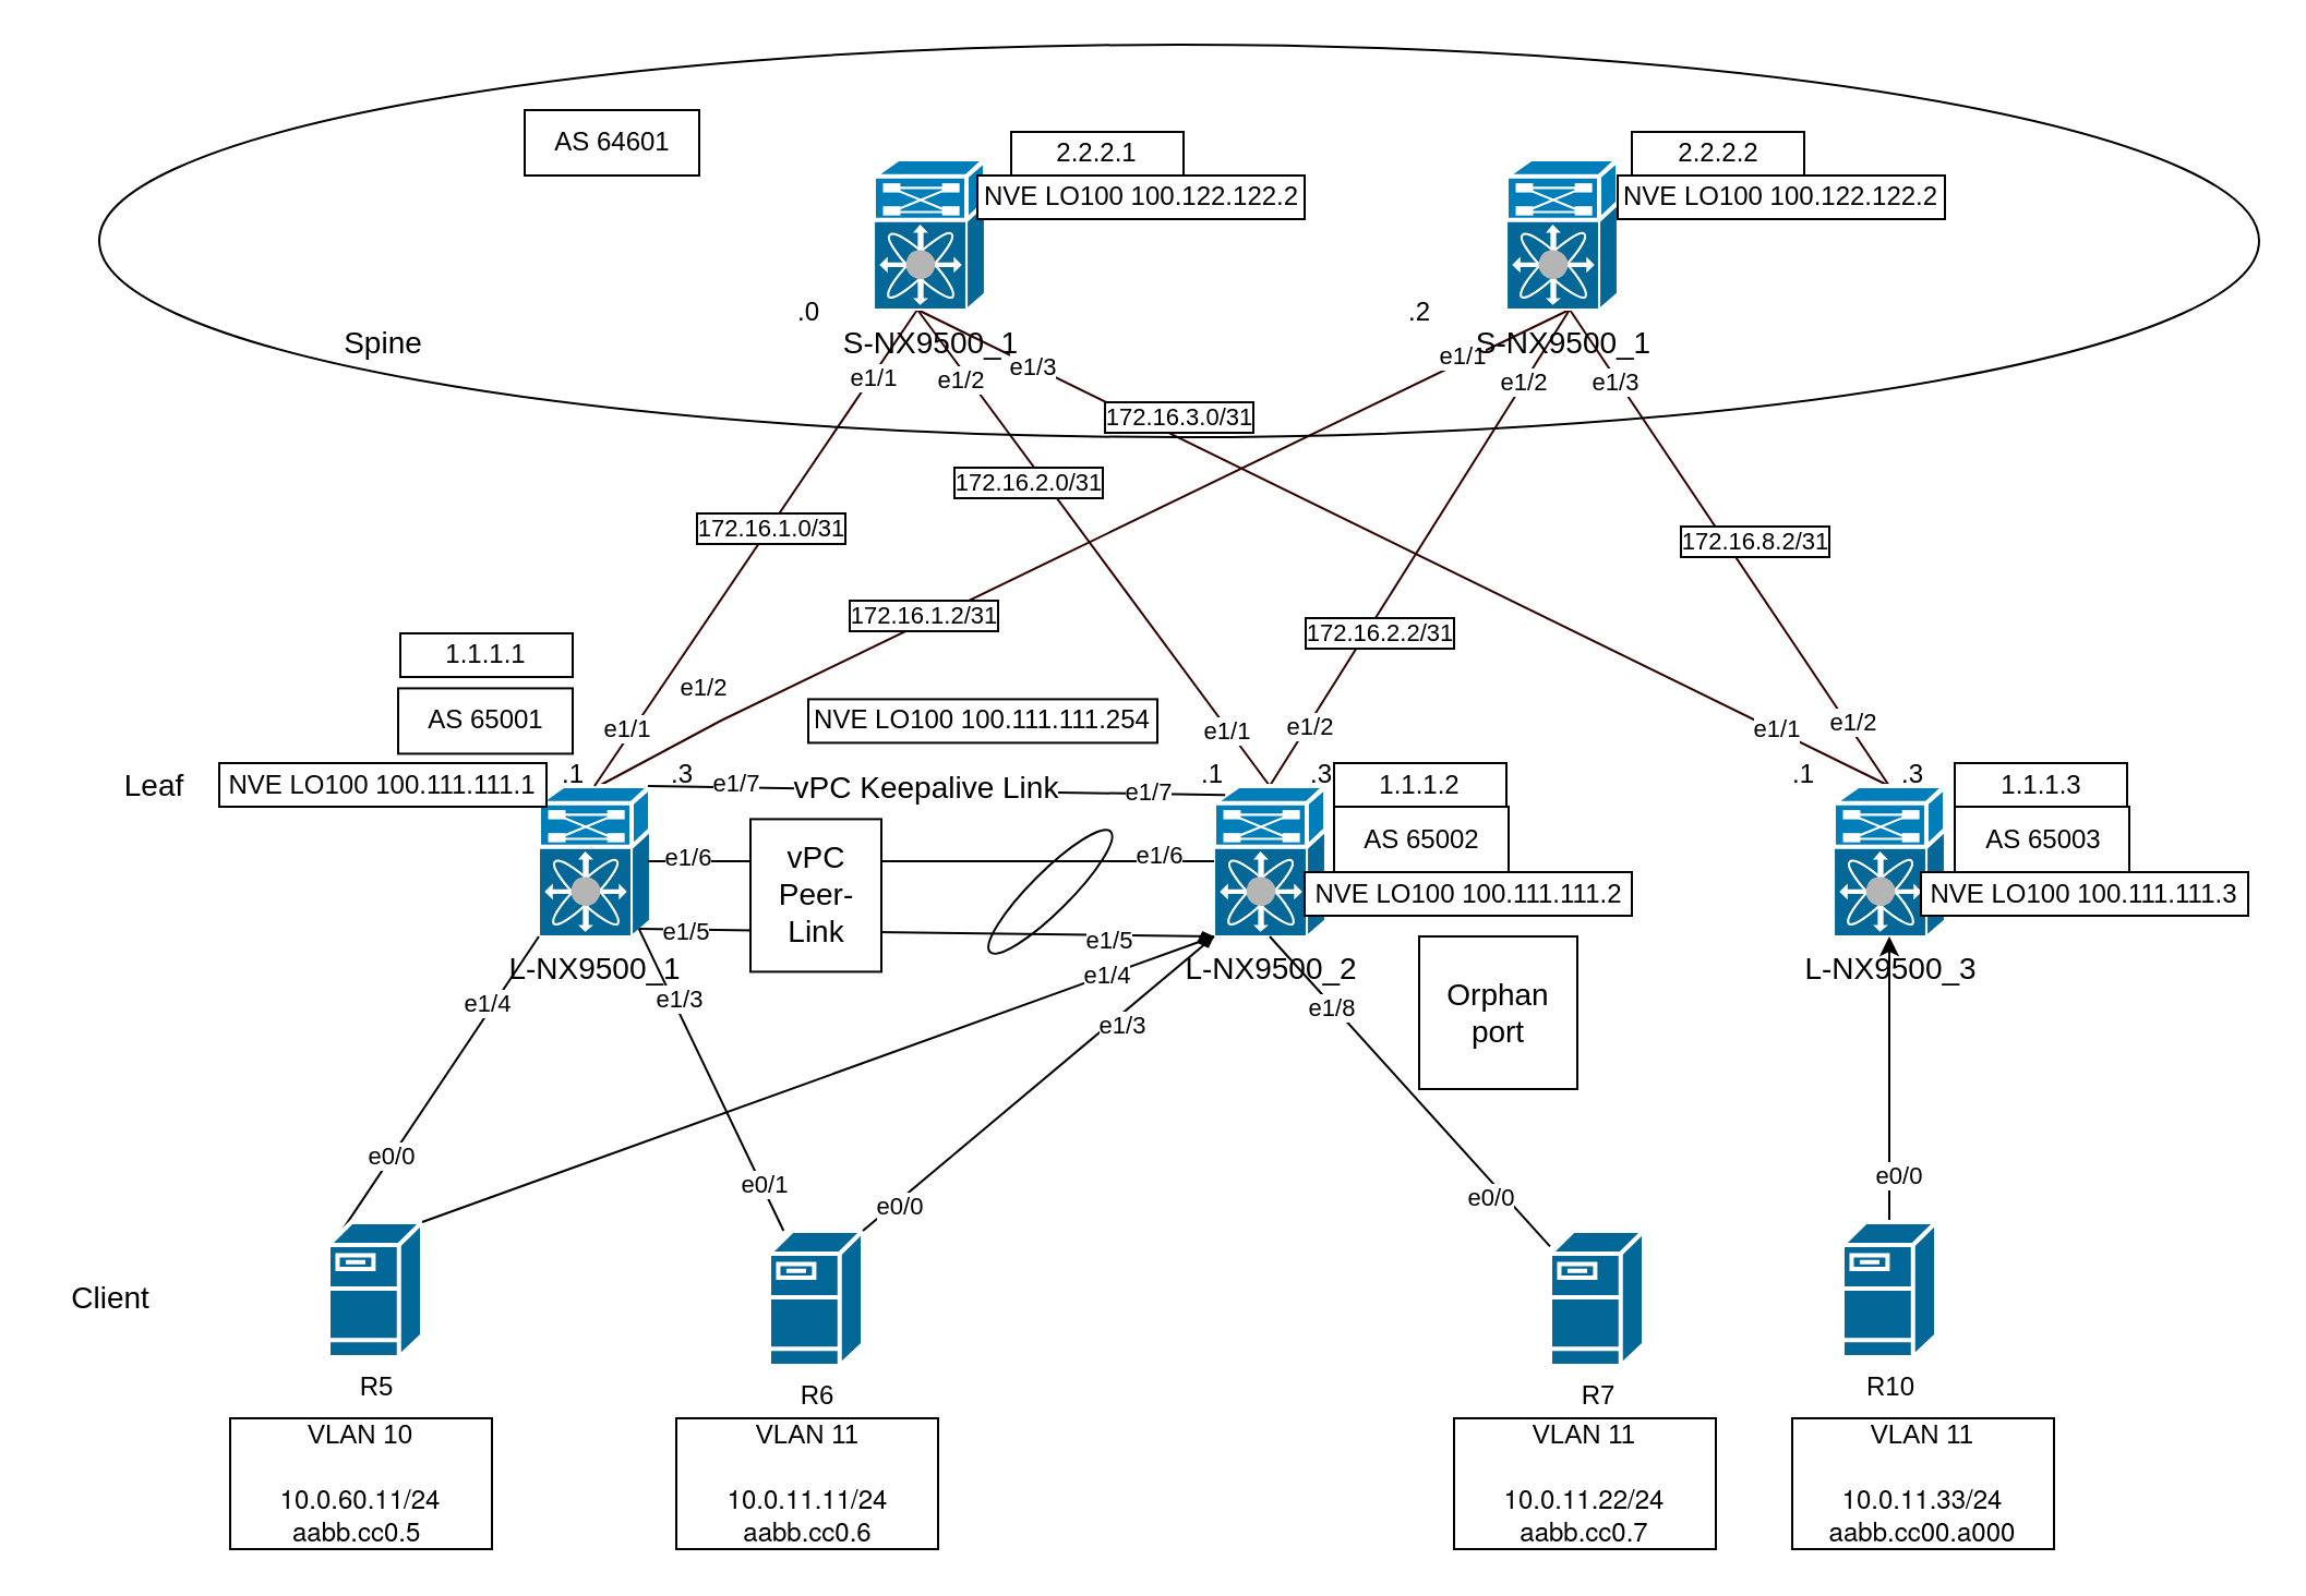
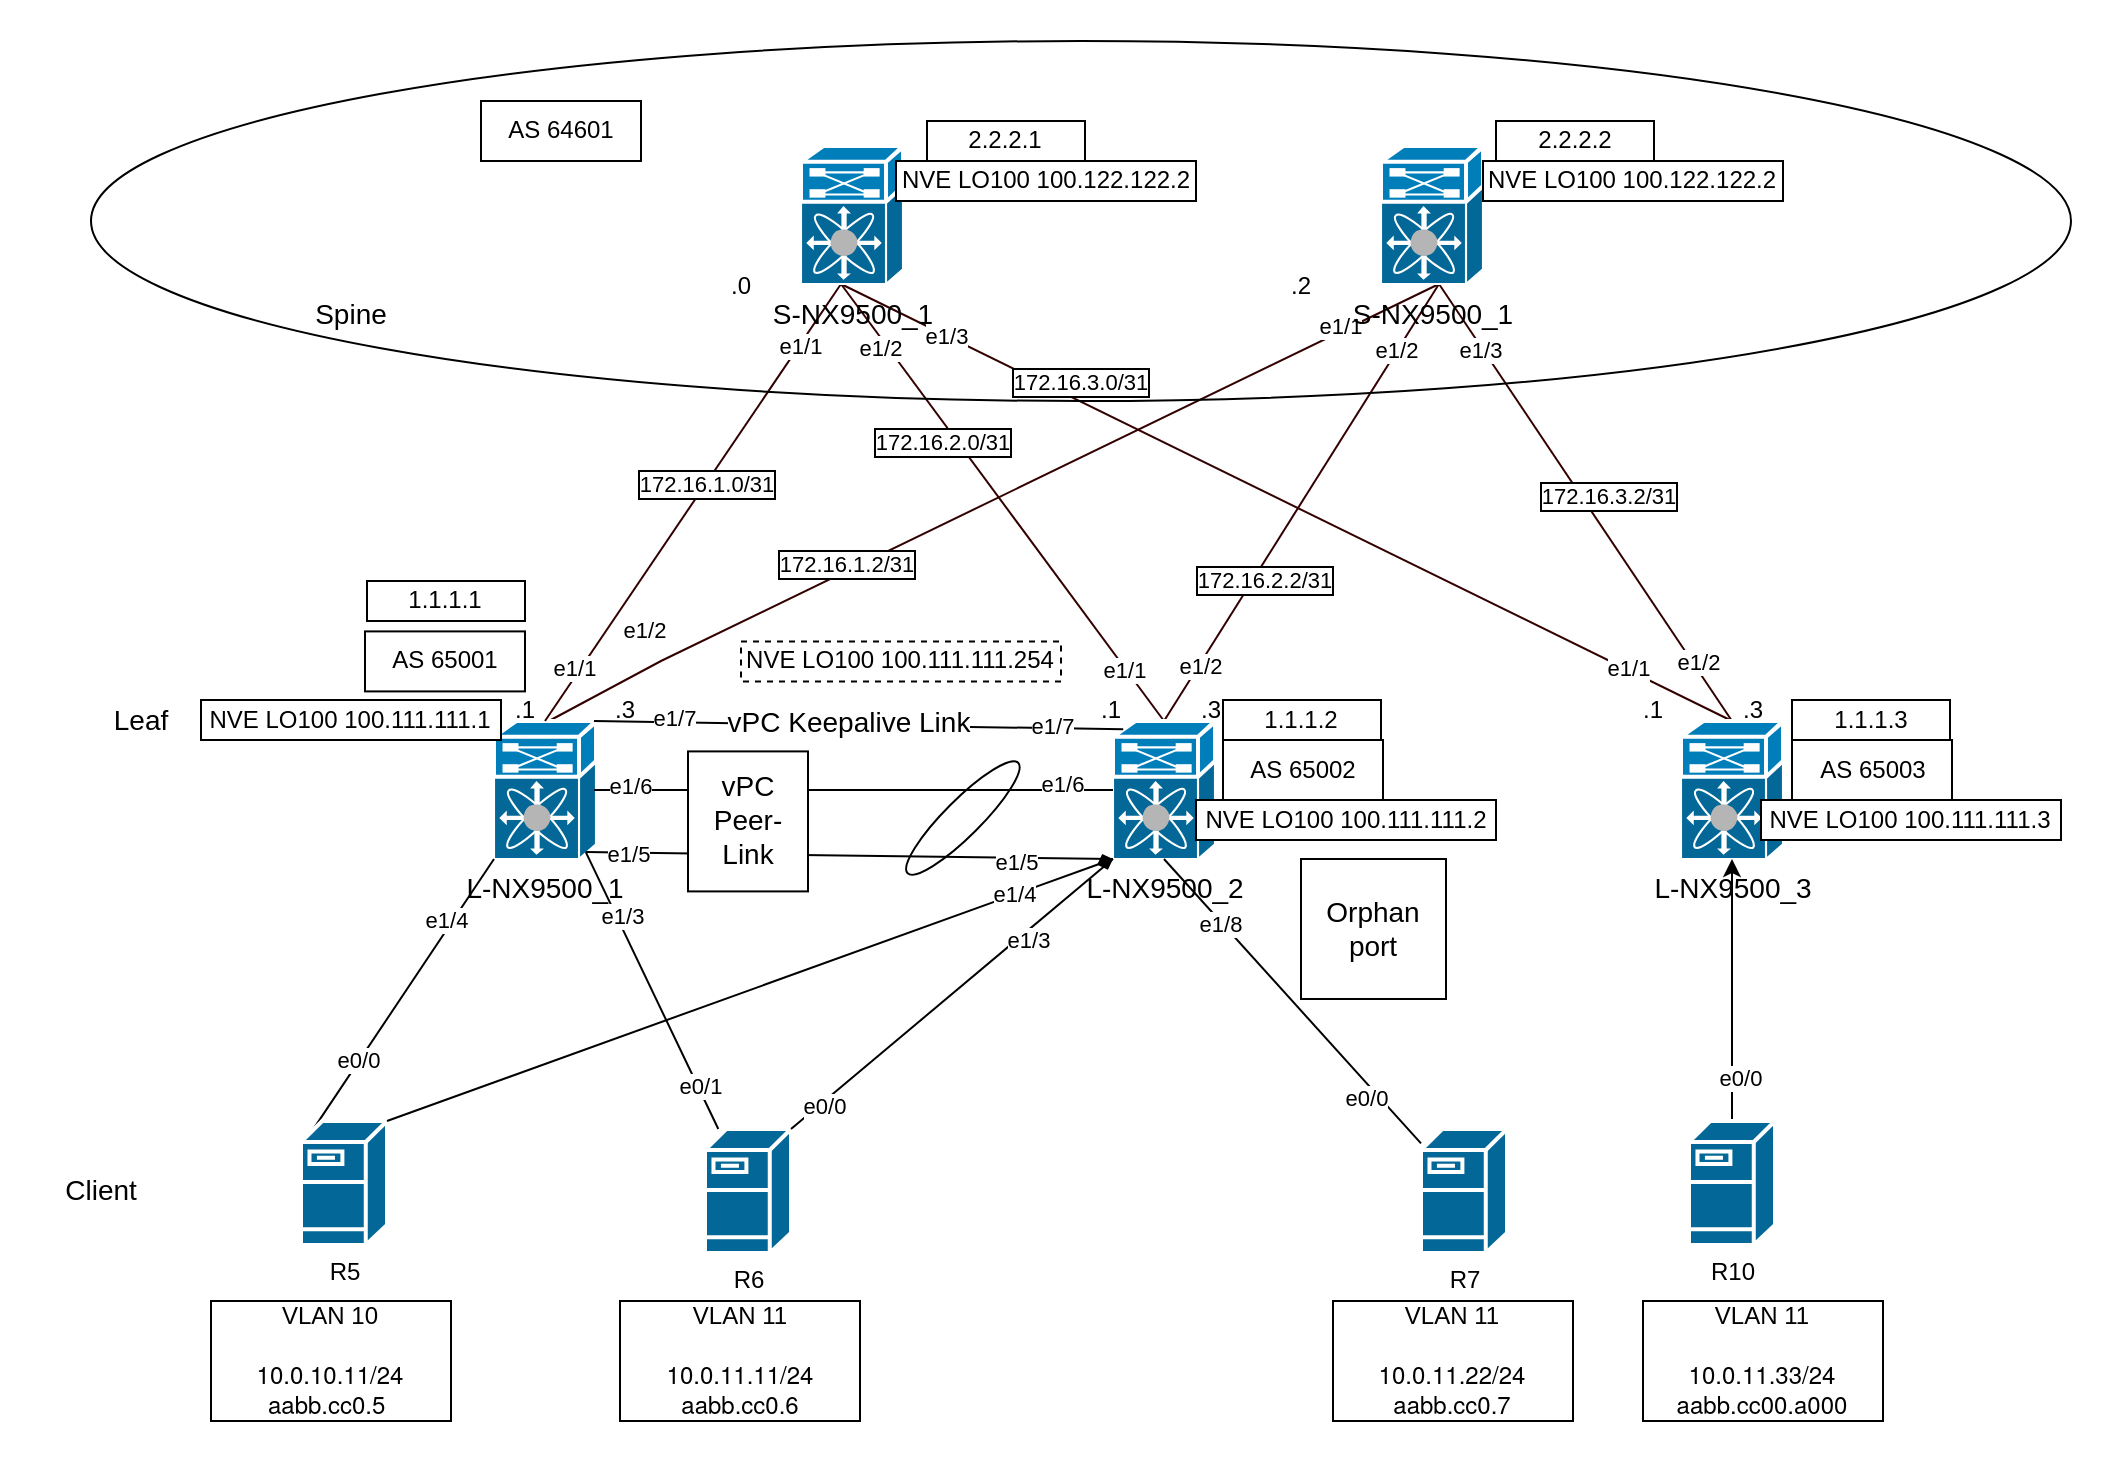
- <mxCell id="44" value="172.16.8.2/31" style="edgeLabel;html=1;align=center;verticalAlign=middle;resizable=0;points=[];labelBorderColor=default;" parent="1" vertex="1" connectable="0"><mxGeometry x="800.002" y="250.002" as="geometry"><mxPoint x="3" y="-3" as="offset" /></mxGeometry></mxCell>
+ <mxCell id="44" value="172.16.3.2/31" style="edgeLabel;html=1;align=center;verticalAlign=middle;resizable=0;points=[];labelBorderColor=default;" parent="1" vertex="1" connectable="0"><mxGeometry x="800.002" y="250.002" as="geometry"><mxPoint x="3" y="-3" as="offset" /></mxGeometry></mxCell>
- <mxCell id="94" value="NVE LO100 100.111.111.254" style="whiteSpace=wrap;html=1;" vertex="1" parent="1"><mxGeometry x="370" y="320.2" width="160" height="20" as="geometry" /></mxCell>
+ <mxCell id="94" value="NVE LO100 100.111.111.254" style="whiteSpace=wrap;html=1;dashed=1;" vertex="1" parent="1"><mxGeometry x="370" y="320.2" width="160" height="20" as="geometry" /></mxCell>
- <mxCell id="63" value="VLAN 10&lt;br style=&quot;box-sizing: border-box; font-family: &amp;quot;Helvetica Neue&amp;quot;, Helvetica, Arial, sans-serif;&quot;&gt;&lt;br style=&quot;box-sizing: border-box; font-family: &amp;quot;Helvetica Neue&amp;quot;, Helvetica, Arial, sans-serif;&quot;&gt;&lt;span style=&quot;font-family: &amp;quot;Helvetica Neue&amp;quot;, Helvetica, Arial, sans-serif; background-color: rgb(255, 255, 255);&quot;&gt;10.0.60.11/24&lt;/span&gt;&lt;br style=&quot;box-sizing: border-box; font-family: &amp;quot;Helvetica Neue&amp;quot;, Helvetica, Arial, sans-serif;&quot;&gt;&lt;span style=&quot;font-family: &amp;quot;Helvetica Neue&amp;quot;, Helvetica, Arial, sans-serif; background-color: rgb(255, 255, 255);&quot;&gt;aabb.cc0.5&amp;nbsp;&lt;/span&gt;" style="rounded=0;whiteSpace=wrap;html=1;fillColor=none;" parent="1" vertex="1"><mxGeometry x="105" y="650" width="120" height="60" as="geometry" /></mxCell>
+ <mxCell id="63" value="VLAN 10&lt;br style=&quot;box-sizing: border-box; font-family: &amp;quot;Helvetica Neue&amp;quot;, Helvetica, Arial, sans-serif;&quot;&gt;&lt;br style=&quot;box-sizing: border-box; font-family: &amp;quot;Helvetica Neue&amp;quot;, Helvetica, Arial, sans-serif;&quot;&gt;&lt;span style=&quot;font-family: &amp;quot;Helvetica Neue&amp;quot;, Helvetica, Arial, sans-serif; background-color: rgb(255, 255, 255);&quot;&gt;10.0.10.11/24&lt;/span&gt;&lt;br style=&quot;box-sizing: border-box; font-family: &amp;quot;Helvetica Neue&amp;quot;, Helvetica, Arial, sans-serif;&quot;&gt;&lt;span style=&quot;font-family: &amp;quot;Helvetica Neue&amp;quot;, Helvetica, Arial, sans-serif; background-color: rgb(255, 255, 255);&quot;&gt;aabb.cc0.5&amp;nbsp;&lt;/span&gt;" style="rounded=0;whiteSpace=wrap;html=1;fillColor=none;" parent="1" vertex="1"><mxGeometry x="105" y="650" width="120" height="60" as="geometry" /></mxCell>
